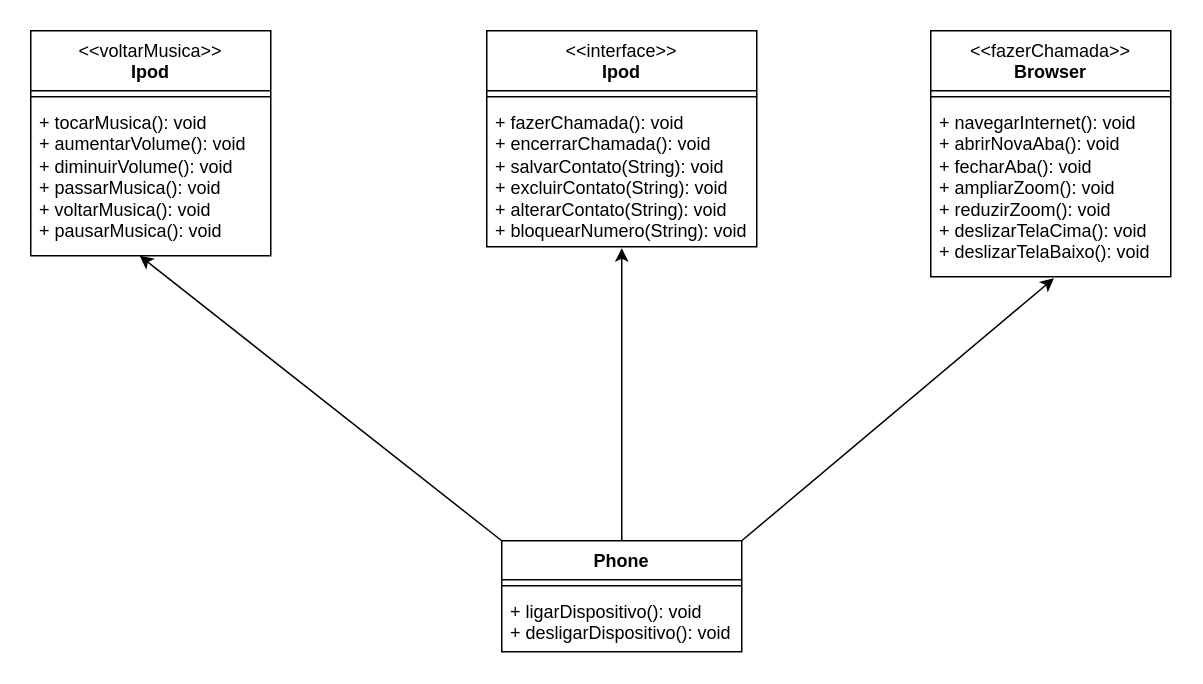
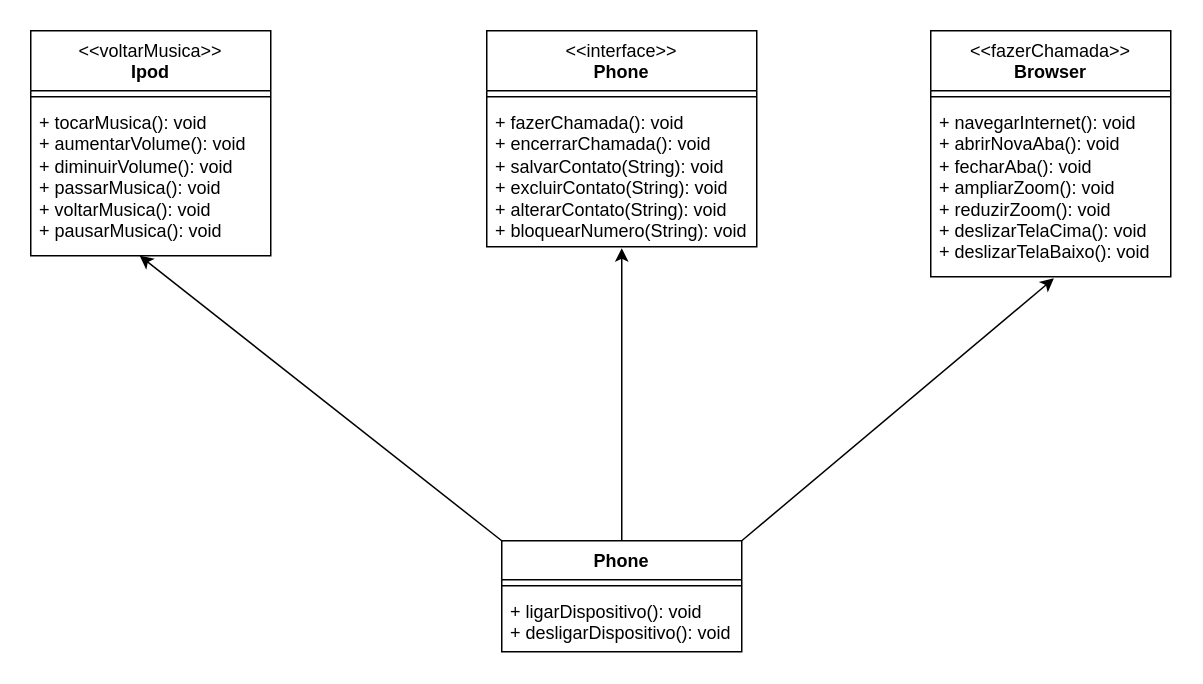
- <mxCell id="8" value="&lt;div&gt;&lt;span style=&quot;font-weight: normal;&quot;&gt;&amp;lt;&amp;lt;interface&amp;gt;&amp;gt;&lt;/span&gt;&lt;/div&gt;&lt;div&gt;Ipod&lt;/div&gt;" style="swimlane;fontStyle=1;align=center;verticalAlign=top;childLayout=stackLayout;horizontal=1;startSize=40;horizontalStack=0;resizeParent=1;resizeParentMax=0;resizeLast=0;collapsible=1;marginBottom=0;whiteSpace=wrap;html=1;" parent="1" vertex="1"><mxGeometry x="324" y="20" width="180" height="144" as="geometry" /></mxCell>
+ <mxCell id="8" value="&lt;div&gt;&lt;span style=&quot;font-weight: normal;&quot;&gt;&amp;lt;&amp;lt;interface&amp;gt;&amp;gt;&lt;/span&gt;&lt;/div&gt;&lt;div&gt;Phone&lt;/div&gt;" style="swimlane;fontStyle=1;align=center;verticalAlign=top;childLayout=stackLayout;horizontal=1;startSize=40;horizontalStack=0;resizeParent=1;resizeParentMax=0;resizeLast=0;collapsible=1;marginBottom=0;whiteSpace=wrap;html=1;" parent="1" vertex="1"><mxGeometry x="324" y="20" width="180" height="144" as="geometry" /></mxCell>
